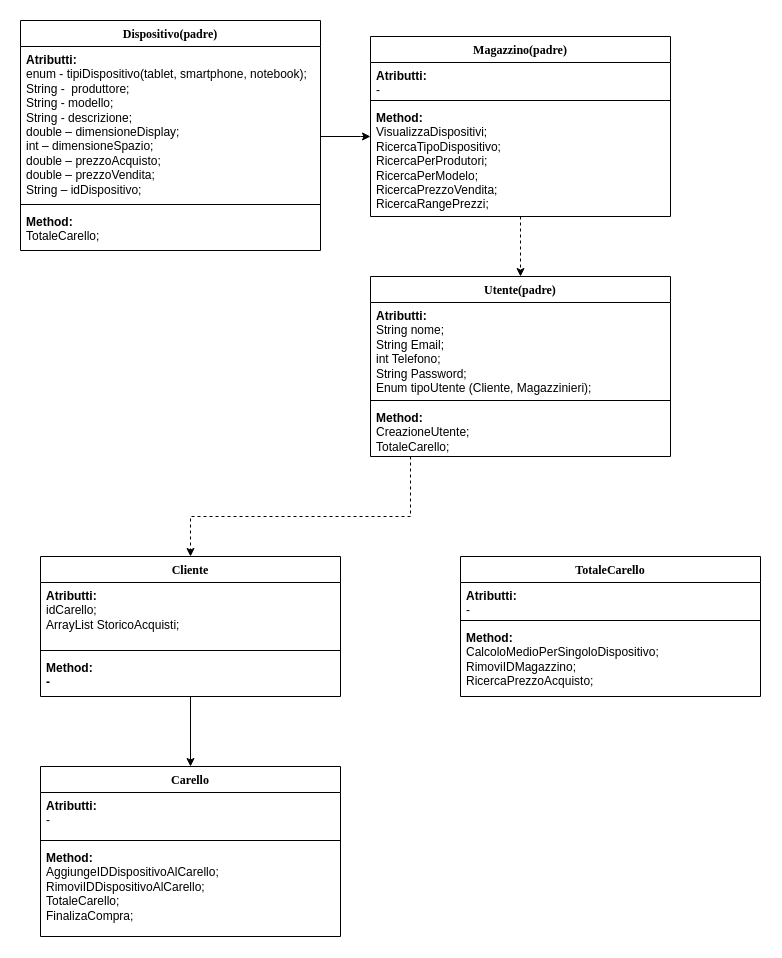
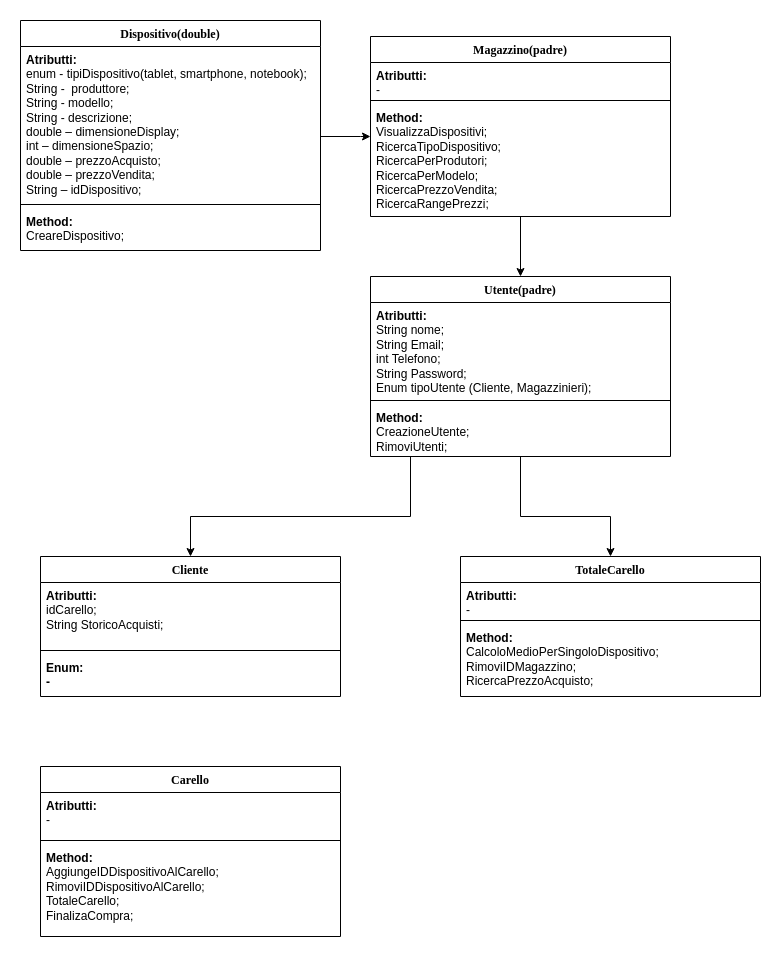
- <mxCell id="8" value="&lt;font face=&quot;Lucida Console&quot;&gt;Dispositivo(padre)&lt;/font&gt;" style="swimlane;fontStyle=1;align=center;verticalAlign=top;childLayout=stackLayout;horizontal=1;startSize=26;horizontalStack=0;resizeParent=1;resizeParentMax=0;resizeLast=0;collapsible=1;marginBottom=0;whiteSpace=wrap;html=1;" vertex="1" parent="1"><mxGeometry x="20" y="20" width="300" height="230" as="geometry"><mxRectangle x="30" y="250" width="100" height="30" as="alternateBounds" /></mxGeometry></mxCell>
+ <mxCell id="8" value="&lt;font face=&quot;Lucida Console&quot;&gt;Dispositivo(double)&lt;/font&gt;" style="swimlane;fontStyle=1;align=center;verticalAlign=top;childLayout=stackLayout;horizontal=1;startSize=26;horizontalStack=0;resizeParent=1;resizeParentMax=0;resizeLast=0;collapsible=1;marginBottom=0;whiteSpace=wrap;html=1;" vertex="1" parent="1"><mxGeometry x="20" y="20" width="300" height="230" as="geometry"><mxRectangle x="30" y="250" width="100" height="30" as="alternateBounds" /></mxGeometry></mxCell>
- <mxCell id="11" value="&lt;b&gt;Method:&amp;nbsp;&lt;/b&gt;&lt;div&gt;TotaleCarello;&amp;nbsp;&lt;br&gt;&lt;/div&gt;" style="text;strokeColor=none;fillColor=none;align=left;verticalAlign=top;spacingLeft=4;spacingRight=4;overflow=hidden;rotatable=0;points=[[0,0.5],[1,0.5]];portConstraint=eastwest;whiteSpace=wrap;html=1;" vertex="1" parent="8"><mxGeometry y="188" width="300" height="42" as="geometry" /></mxCell>
+ <mxCell id="11" value="&lt;b&gt;Method:&amp;nbsp;&lt;/b&gt;&lt;div&gt;CreareDispositivo;&amp;nbsp;&lt;br&gt;&lt;/div&gt;" style="text;strokeColor=none;fillColor=none;align=left;verticalAlign=top;spacingLeft=4;spacingRight=4;overflow=hidden;rotatable=0;points=[[0,0.5],[1,0.5]];portConstraint=eastwest;whiteSpace=wrap;html=1;" vertex="1" parent="8"><mxGeometry y="188" width="300" height="42" as="geometry" /></mxCell>
- <mxCell id="2" style="edgeStyle=orthogonalEdgeStyle;rounded=0;orthogonalLoop=1;jettySize=auto;html=1;dashed=1;" edge="1" parent="1" source="3" target="18"><mxGeometry relative="1" as="geometry" /></mxCell>
+ <mxCell id="2" style="edgeStyle=orthogonalEdgeStyle;rounded=0;orthogonalLoop=1;jettySize=auto;html=1;" edge="1" parent="1" source="3" target="18"><mxGeometry relative="1" as="geometry" /></mxCell>
- <mxCell id="21" value="&lt;b&gt;Method:&amp;nbsp;&lt;/b&gt;&lt;div&gt;&lt;div&gt;&lt;span style=&quot;background-color: initial;&quot;&gt;CreazioneUtente;&amp;nbsp;&lt;/span&gt;&lt;br&gt;&lt;/div&gt;&lt;div&gt;&lt;span style=&quot;background-color: initial;&quot;&gt;TotaleCarello;&amp;nbsp;&lt;/span&gt;&lt;br&gt;&lt;/div&gt;&lt;/div&gt;" style="text;strokeColor=none;fillColor=none;align=left;verticalAlign=top;spacingLeft=4;spacingRight=4;overflow=hidden;rotatable=0;points=[[0,0.5],[1,0.5]];portConstraint=eastwest;whiteSpace=wrap;html=1;" vertex="1" parent="18"><mxGeometry y="128" width="300" height="52" as="geometry" /></mxCell>
+ <mxCell id="21" value="&lt;b&gt;Method:&amp;nbsp;&lt;/b&gt;&lt;div&gt;&lt;div&gt;&lt;span style=&quot;background-color: initial;&quot;&gt;CreazioneUtente;&amp;nbsp;&lt;/span&gt;&lt;br&gt;&lt;/div&gt;&lt;div&gt;&lt;span style=&quot;background-color: initial;&quot;&gt;RimoviUtenti;&amp;nbsp;&lt;/span&gt;&lt;br&gt;&lt;/div&gt;&lt;/div&gt;" style="text;strokeColor=none;fillColor=none;align=left;verticalAlign=top;spacingLeft=4;spacingRight=4;overflow=hidden;rotatable=0;points=[[0,0.5],[1,0.5]];portConstraint=eastwest;whiteSpace=wrap;html=1;" vertex="1" parent="18"><mxGeometry y="128" width="300" height="52" as="geometry" /></mxCell>
- <mxCell id="16" style="edgeStyle=orthogonalEdgeStyle;rounded=0;orthogonalLoop=1;jettySize=auto;html=1;dashed=1;" edge="1" parent="1" source="18" target="23"><mxGeometry relative="1" as="geometry"><Array as="points"><mxPoint x="410" y="516" /><mxPoint x="190" y="516" /></Array></mxGeometry></mxCell>
+ <mxCell id="16" style="edgeStyle=orthogonalEdgeStyle;rounded=0;orthogonalLoop=1;jettySize=auto;html=1;" edge="1" parent="1" source="18" target="23"><mxGeometry relative="1" as="geometry"><Array as="points"><mxPoint x="410" y="516" /><mxPoint x="190" y="516" /></Array></mxGeometry></mxCell>
+ <mxCell id="17" style="edgeStyle=orthogonalEdgeStyle;rounded=0;orthogonalLoop=1;jettySize=auto;html=1;entryX=0.5;entryY=0;entryDx=0;entryDy=0;" edge="1" parent="1" source="18" target="27"><mxGeometry relative="1" as="geometry"><Array as="points"><mxPoint x="520" y="516" /><mxPoint x="610" y="516" /></Array></mxGeometry></mxCell>
- <mxCell id="24" value="&lt;b&gt;Atributti:&lt;/b&gt;&lt;div&gt;idCarello;&lt;br&gt;&lt;/div&gt;&lt;div&gt;ArrayList StoricoAcquisti;&lt;br&gt;&lt;/div&gt;" style="text;strokeColor=none;fillColor=none;align=left;verticalAlign=top;spacingLeft=4;spacingRight=4;overflow=hidden;rotatable=0;points=[[0,0.5],[1,0.5]];portConstraint=eastwest;whiteSpace=wrap;html=1;" vertex="1" parent="23"><mxGeometry y="26" width="300" height="64" as="geometry" /></mxCell>
+ <mxCell id="24" value="&lt;b&gt;Atributti:&lt;/b&gt;&lt;div&gt;idCarello;&lt;br&gt;&lt;/div&gt;&lt;div&gt;String StoricoAcquisti;&lt;br&gt;&lt;/div&gt;" style="text;strokeColor=none;fillColor=none;align=left;verticalAlign=top;spacingLeft=4;spacingRight=4;overflow=hidden;rotatable=0;points=[[0,0.5],[1,0.5]];portConstraint=eastwest;whiteSpace=wrap;html=1;" vertex="1" parent="23"><mxGeometry y="26" width="300" height="64" as="geometry" /></mxCell>
- <mxCell id="26" value="&lt;b&gt;Method:&amp;nbsp;&lt;/b&gt;&lt;div&gt;&lt;b&gt;-&lt;/b&gt;&lt;/div&gt;" style="text;strokeColor=none;fillColor=none;align=left;verticalAlign=top;spacingLeft=4;spacingRight=4;overflow=hidden;rotatable=0;points=[[0,0.5],[1,0.5]];portConstraint=eastwest;whiteSpace=wrap;html=1;" vertex="1" parent="23"><mxGeometry y="98" width="300" height="42" as="geometry" /></mxCell>
+ <mxCell id="26" value="&lt;b&gt;Enum:&amp;nbsp;&lt;/b&gt;&lt;div&gt;&lt;b&gt;-&lt;/b&gt;&lt;/div&gt;" style="text;strokeColor=none;fillColor=none;align=left;verticalAlign=top;spacingLeft=4;spacingRight=4;overflow=hidden;rotatable=0;points=[[0,0.5],[1,0.5]];portConstraint=eastwest;whiteSpace=wrap;html=1;" vertex="1" parent="23"><mxGeometry y="98" width="300" height="42" as="geometry" /></mxCell>
- <mxCell id="22" style="edgeStyle=orthogonalEdgeStyle;rounded=0;orthogonalLoop=1;jettySize=auto;html=1;" edge="1" parent="1" source="23" target="12"><mxGeometry relative="1" as="geometry" /></mxCell>
